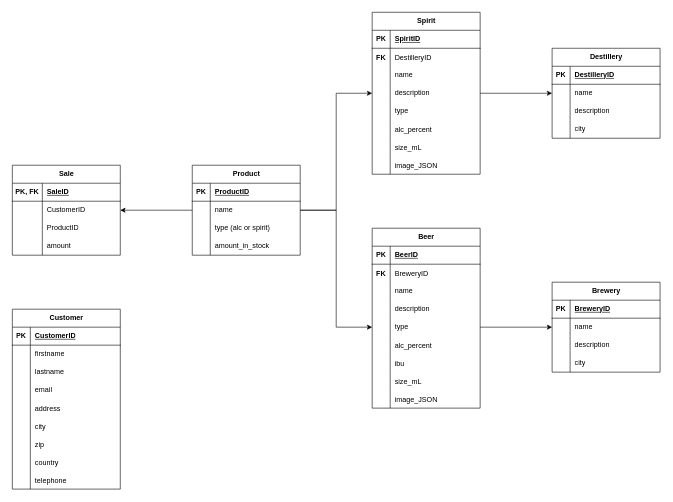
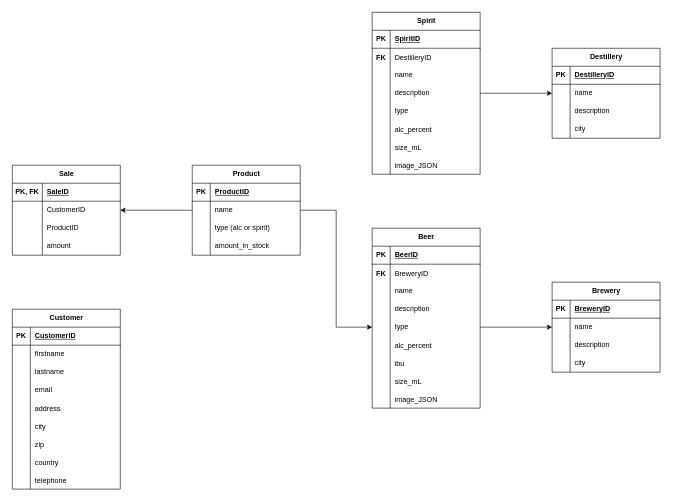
- <mxCell id="122" style="edgeStyle=orthogonalEdgeStyle;rounded=0;orthogonalLoop=1;jettySize=auto;html=1;" edge="1" parent="1" source="124" target="97"><mxGeometry relative="1" as="geometry" /></mxCell>
